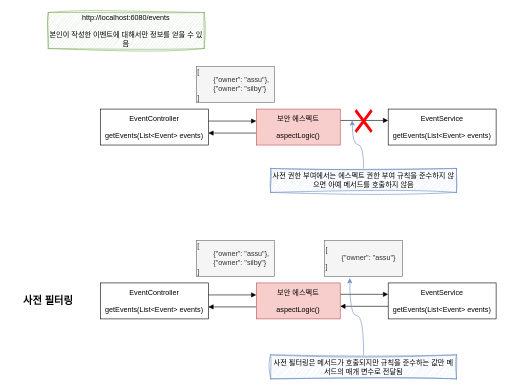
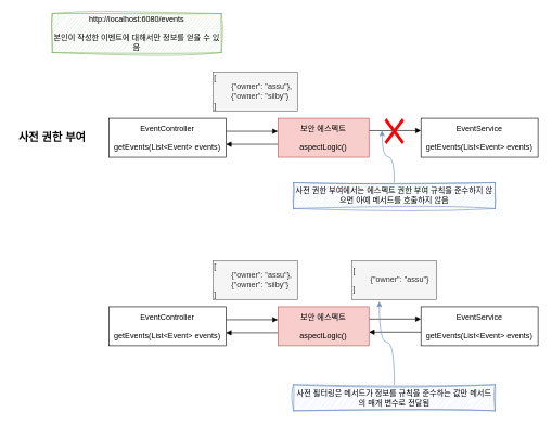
+ <mxCell id="13" value="사전 권한 부여" style="text;html=1;align=center;verticalAlign=middle;whiteSpace=wrap;rounded=0;fontSize=17;fontStyle=1" vertex="1" parent="1"><mxGeometry x="20" y="196" width="120" height="30" as="geometry" /></mxCell>
- <mxCell id="22" value="사전 필터링" style="text;html=1;align=center;verticalAlign=middle;whiteSpace=wrap;rounded=0;fontSize=17;fontStyle=1" vertex="1" parent="1"><mxGeometry x="20" y="486" width="120" height="30" as="geometry" /></mxCell>
- <mxCell id="24" value="사전 필터링은 메서드가 호출되지만 규칙을 준수하는 값만 메서드의 매개 변수로 전달됨" style="text;html=1;align=center;verticalAlign=middle;whiteSpace=wrap;rounded=0;fillColor=#dae8fc;strokeColor=#6c8ebf;sketch=1;curveFitting=1;jiggle=2;" vertex="1" parent="1"><mxGeometry x="451" y="591" width="310" height="40" as="geometry" /></mxCell>
+ <mxCell id="24" value="사전 필터링은 메서드가 정보를 규칙을 준수하는 값만 메서드의 매개 변수로 전달됨" style="text;html=1;align=center;verticalAlign=middle;whiteSpace=wrap;rounded=0;fillColor=#dae8fc;strokeColor=#6c8ebf;sketch=1;curveFitting=1;jiggle=2;" vertex="1" parent="1"><mxGeometry x="451" y="591" width="310" height="40" as="geometry" /></mxCell>
